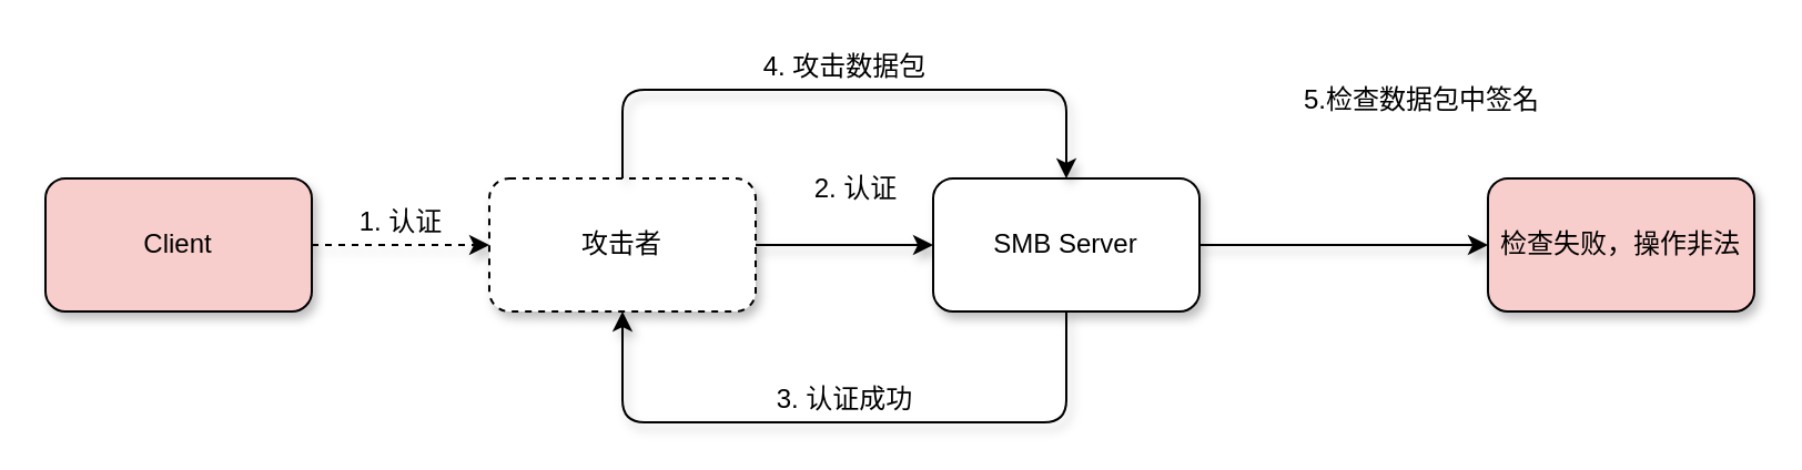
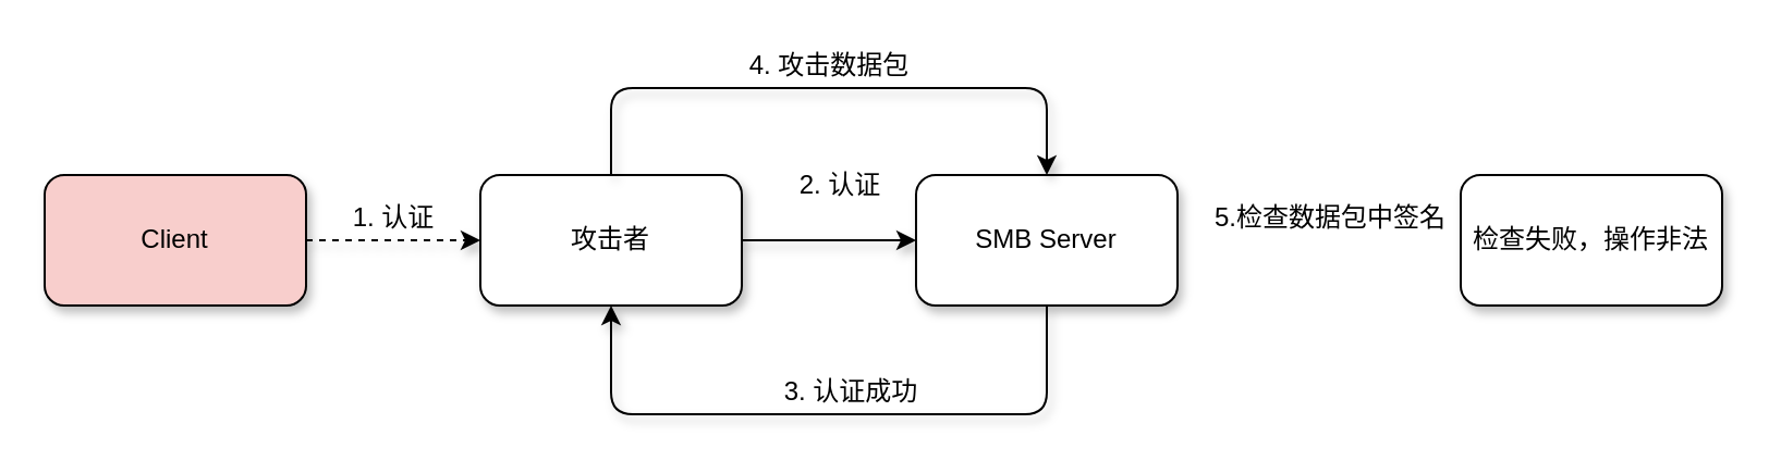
- <mxCell id="15" value="&lt;span&gt;5.检查数据包中签名&lt;/span&gt;" style="text;html=1;align=center;verticalAlign=middle;resizable=0;points=[];autosize=1;shadow=1;" vertex="1" parent="1"><mxGeometry x="580" y="35" width="120" height="20" as="geometry" /></mxCell>
+ <mxCell id="15" value="&lt;span&gt;5.检查数据包中签名&lt;/span&gt;" style="text;html=1;align=center;verticalAlign=middle;resizable=0;points=[];autosize=1;shadow=1;" vertex="1" parent="1"><mxGeometry x="550" y="90" width="120" height="20" as="geometry" /></mxCell>
- <mxCell id="5" value="攻击者" style="rounded=1;whiteSpace=wrap;html=1;shadow=1;dashed=1;" vertex="1" parent="1"><mxGeometry x="220" y="80" width="120" height="60" as="geometry" /></mxCell>
+ <mxCell id="5" value="攻击者" style="rounded=1;whiteSpace=wrap;html=1;shadow=1;" vertex="1" parent="1"><mxGeometry x="220" y="80" width="120" height="60" as="geometry" /></mxCell>
- <mxCell id="6" value="" style="edgeStyle=orthogonalEdgeStyle;rounded=0;orthogonalLoop=1;jettySize=auto;html=1;entryX=0;entryY=0.5;entryDx=0;entryDy=0;shadow=1;" edge="1" parent="1" source="7" target="8"><mxGeometry relative="1" as="geometry"><mxPoint x="620" y="110" as="targetPoint" /></mxGeometry></mxCell>
- <mxCell id="8" value="检查失败，操作非法" style="rounded=1;whiteSpace=wrap;html=1;shadow=1;fillColor=#f8cecc;" vertex="1" parent="1"><mxGeometry x="670" y="80" width="120" height="60" as="geometry" /></mxCell>
+ <mxCell id="8" value="检查失败，操作非法" style="rounded=1;whiteSpace=wrap;html=1;shadow=1;" vertex="1" parent="1"><mxGeometry x="670" y="80" width="120" height="60" as="geometry" /></mxCell>
- <mxCell id="14" value="3. 认证成功" style="text;html=1;align=center;verticalAlign=middle;resizable=0;points=[];autosize=1;shadow=1;" vertex="1" parent="1"><mxGeometry x="340" y="170" width="80" height="20" as="geometry" /></mxCell>
+ <mxCell id="14" value="3. 认证成功" style="text;html=1;align=center;verticalAlign=middle;resizable=0;points=[];autosize=1;shadow=1;" vertex="1" parent="1"><mxGeometry x="350" y="170" width="80" height="20" as="geometry" /></mxCell>
